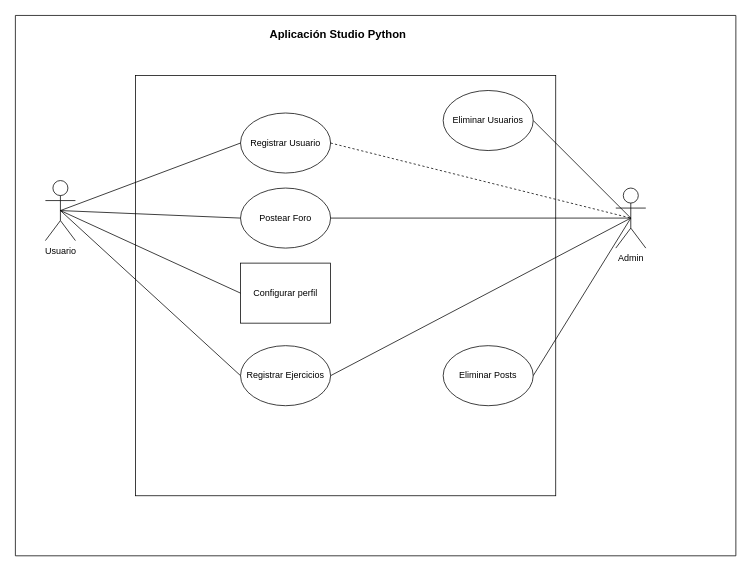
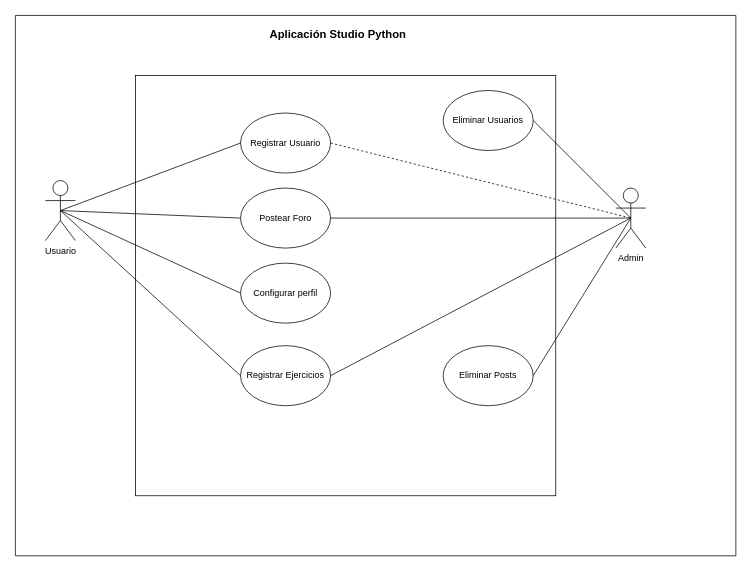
- <mxCell id="6" value="Configurar perfil" style="whiteSpace=wrap;html=1;rounded=0;" vertex="1" parent="2"><mxGeometry x="300" y="330" width="120" height="80" as="geometry" /></mxCell>
+ <mxCell id="6" value="Configurar perfil" style="ellipse;whiteSpace=wrap;html=1;" vertex="1" parent="2"><mxGeometry x="300" y="330" width="120" height="80" as="geometry" /></mxCell>
